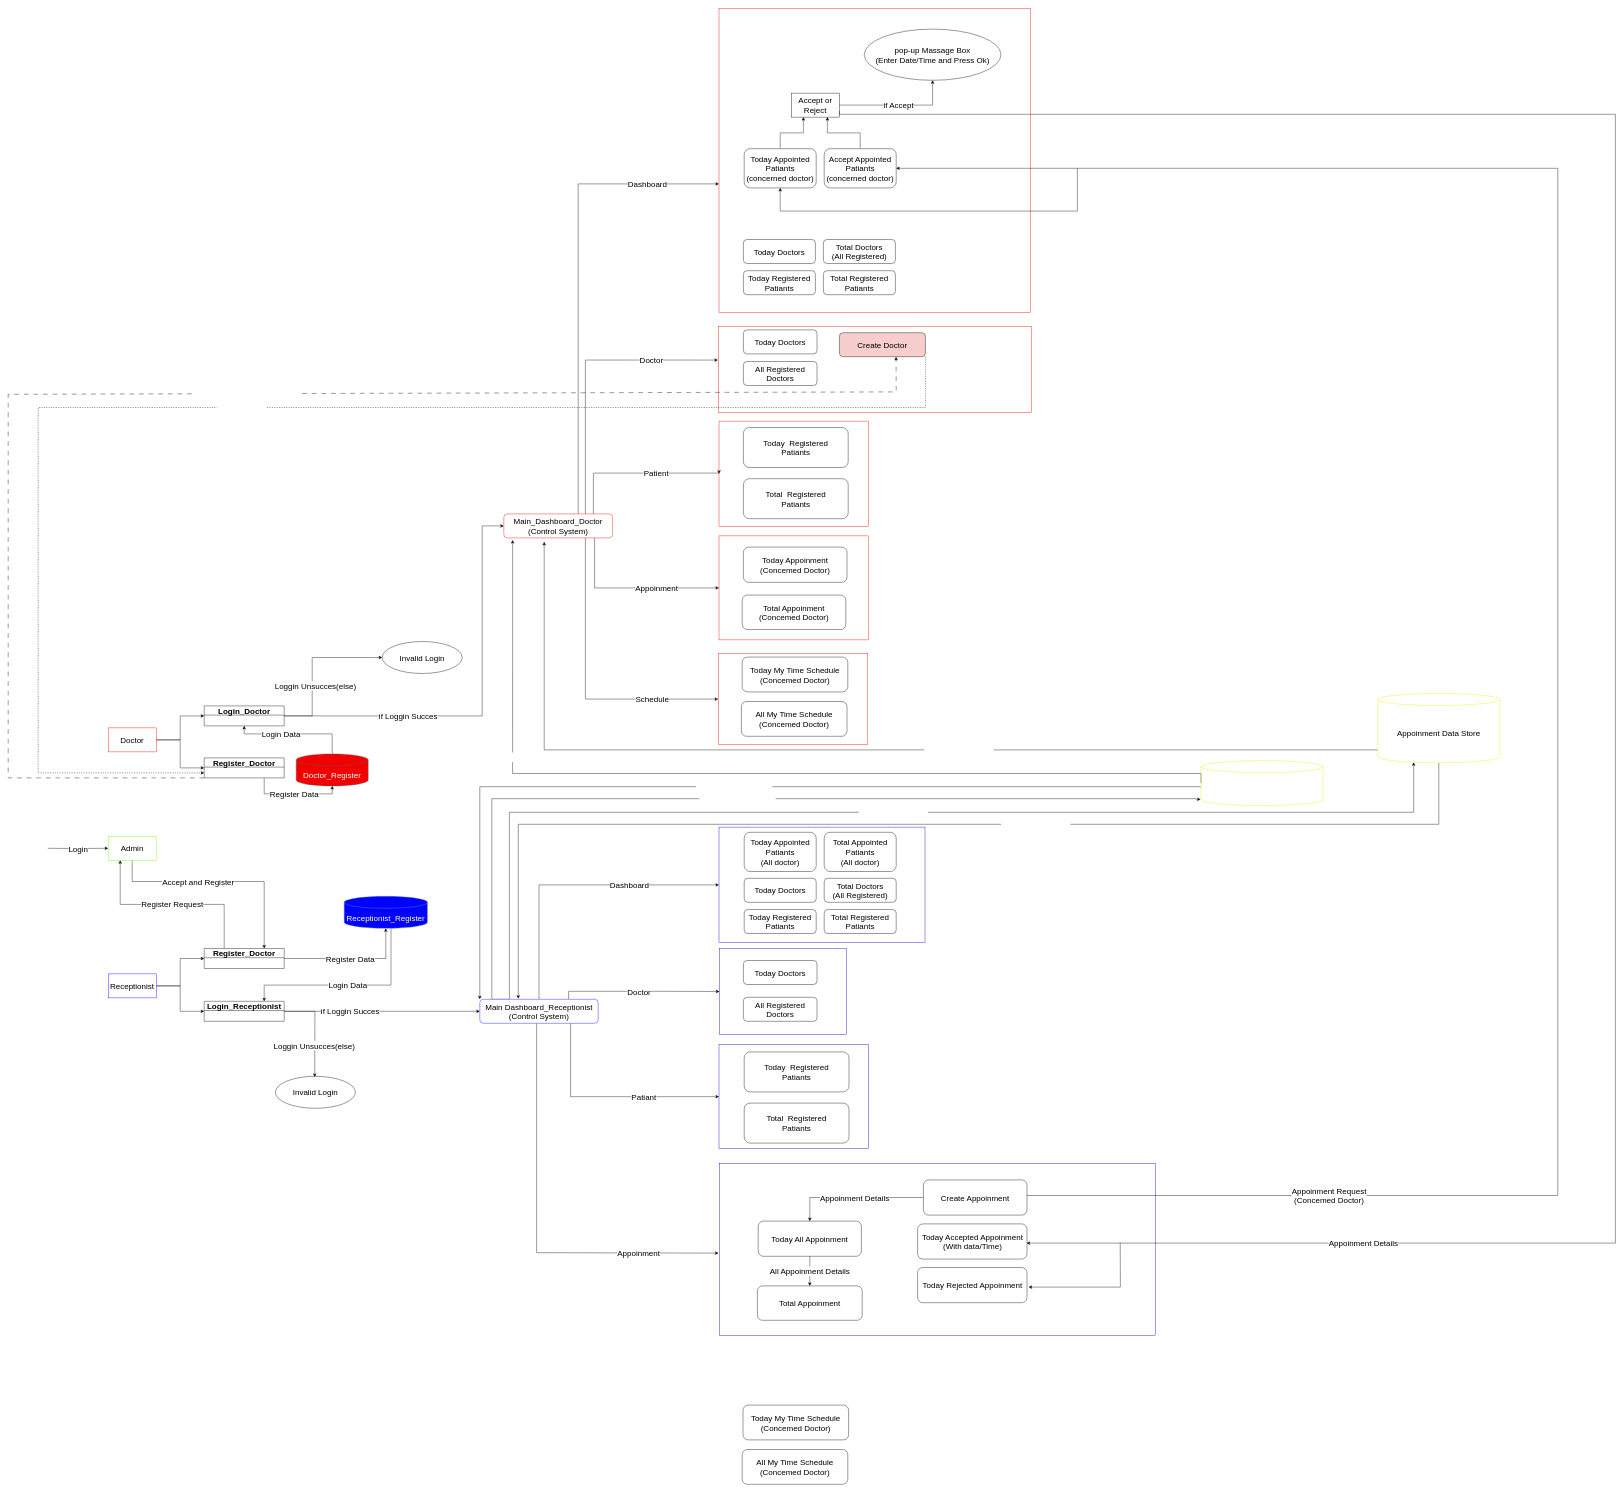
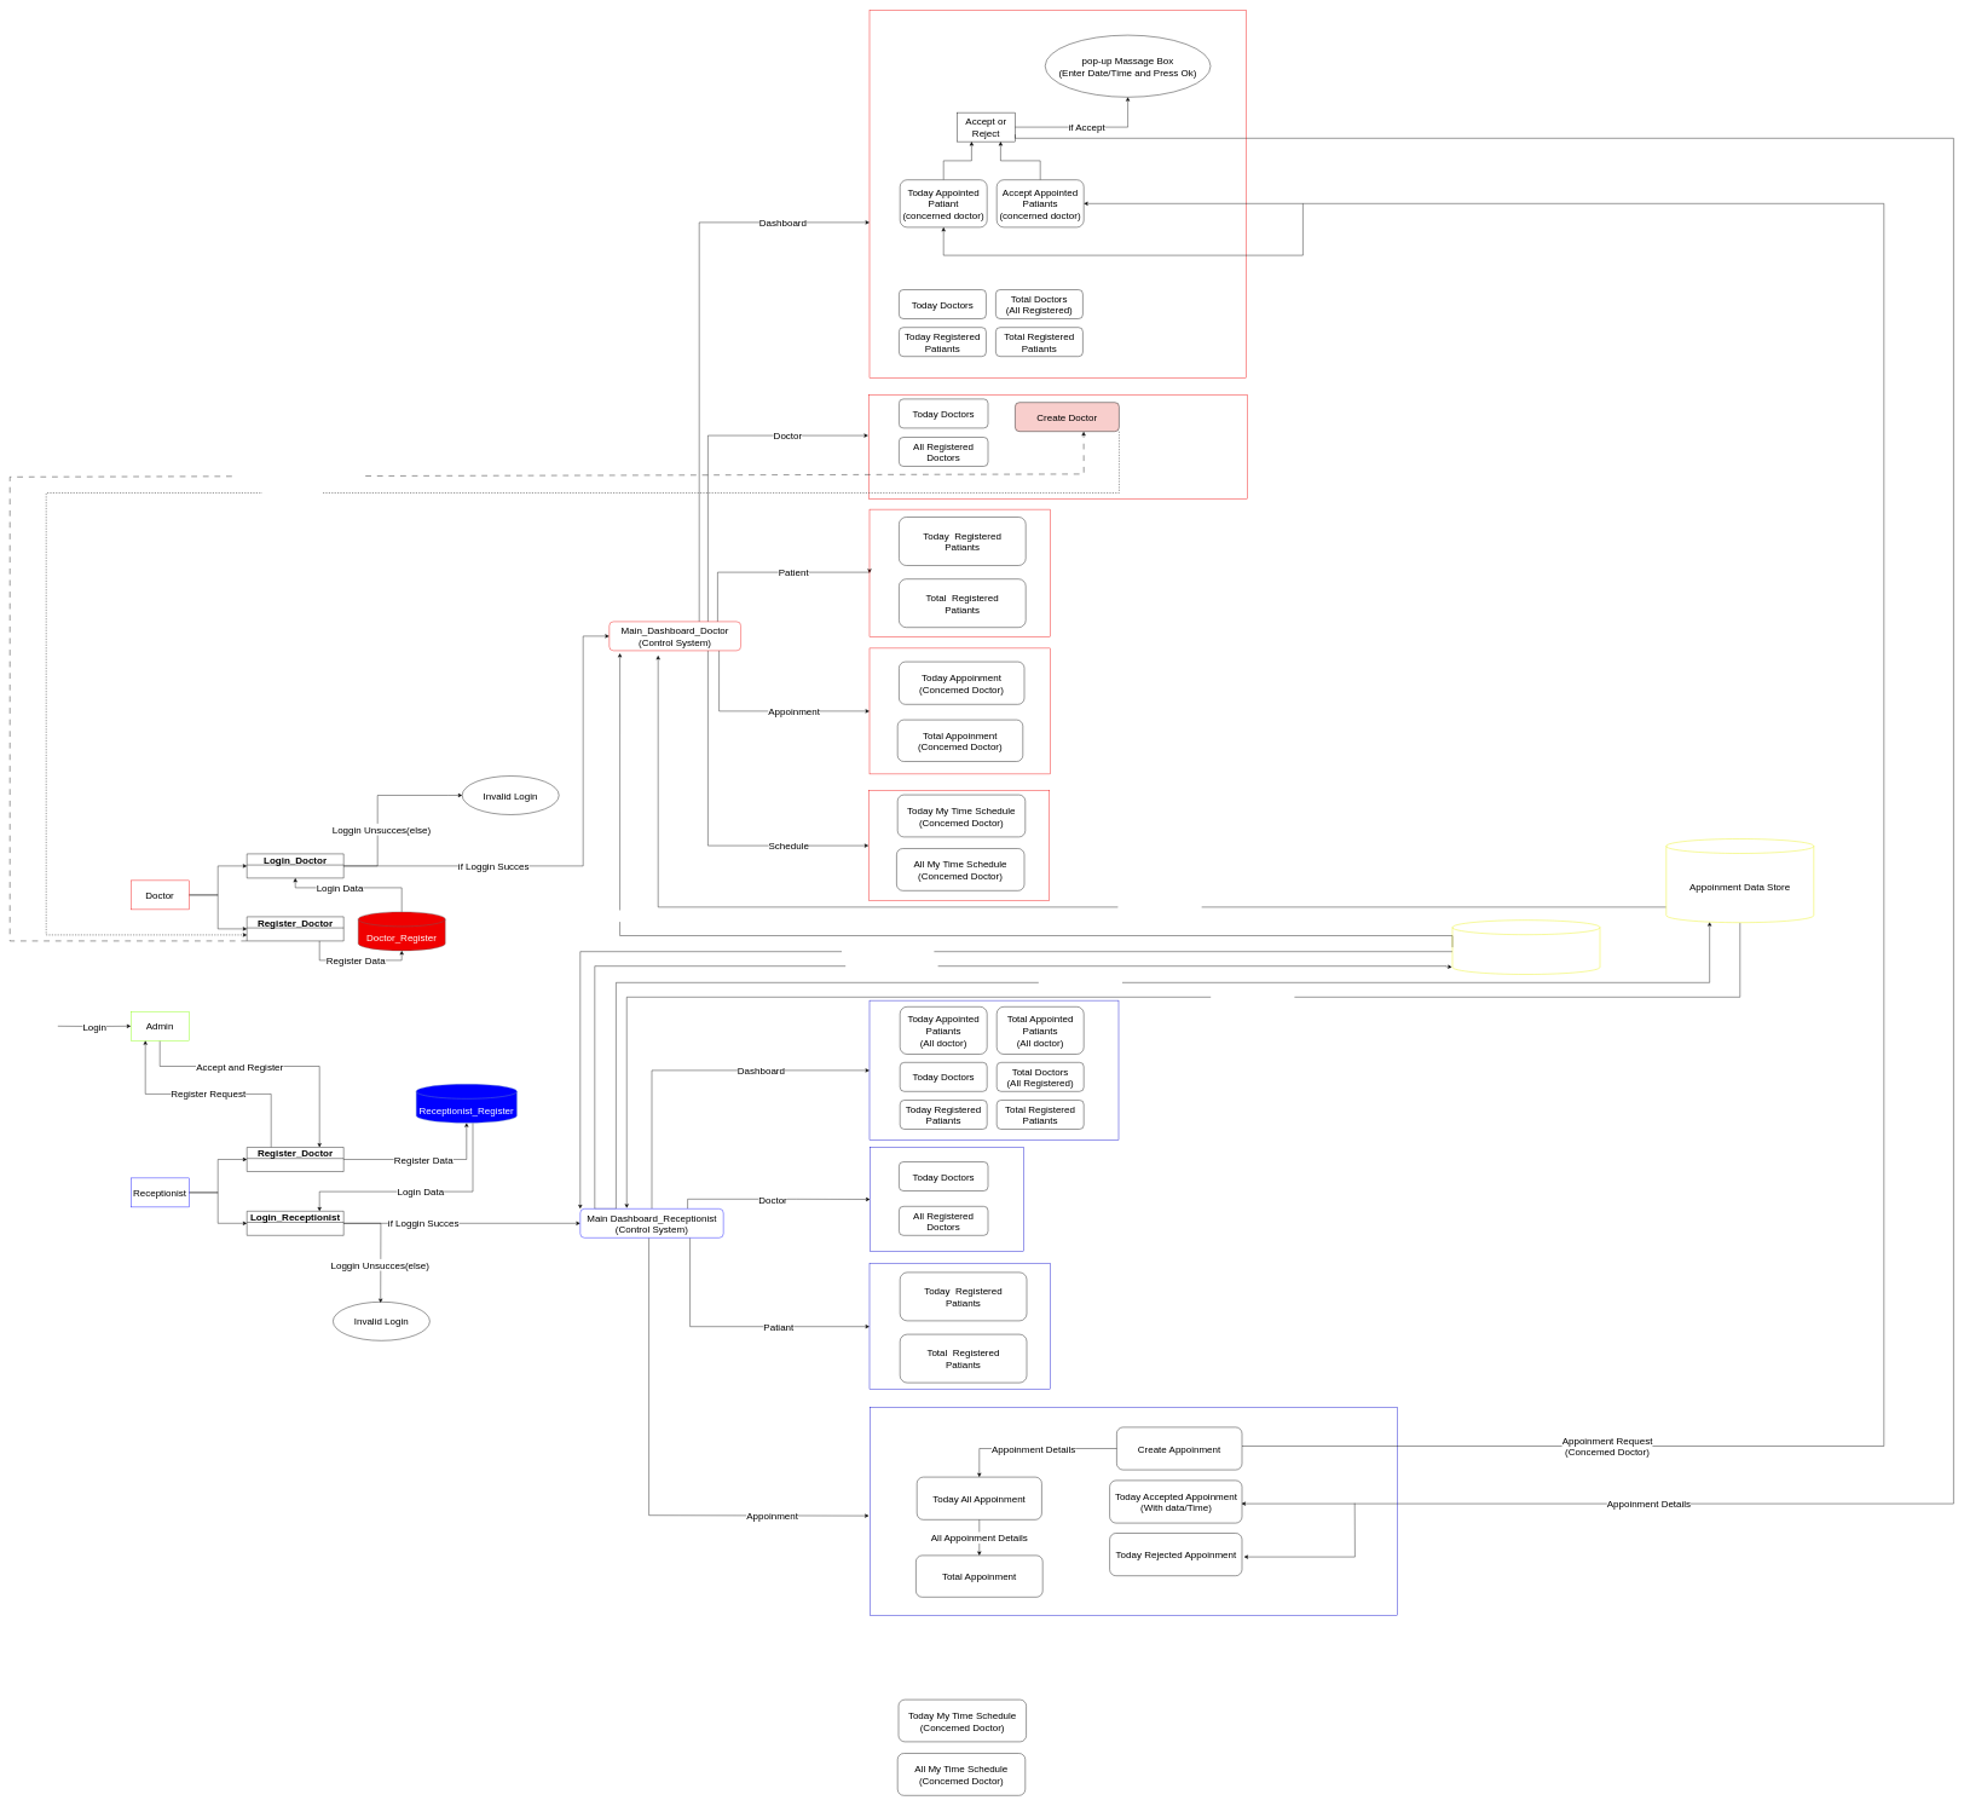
- <mxCell id="31" value="Today Appointed Patiants&lt;br&gt;(concerned doctor)" style="rounded=1;whiteSpace=wrap;html=1;fontSize=20;" vertex="1" parent="1"><mxGeometry x="1860" y="371" width="180" height="98" as="geometry" /></mxCell>
+ <mxCell id="31" value="Today Appointed Patiant&lt;br&gt;(concerned doctor)" style="rounded=1;whiteSpace=wrap;html=1;fontSize=20;" vertex="1" parent="1"><mxGeometry x="1860" y="371" width="180" height="98" as="geometry" /></mxCell>
